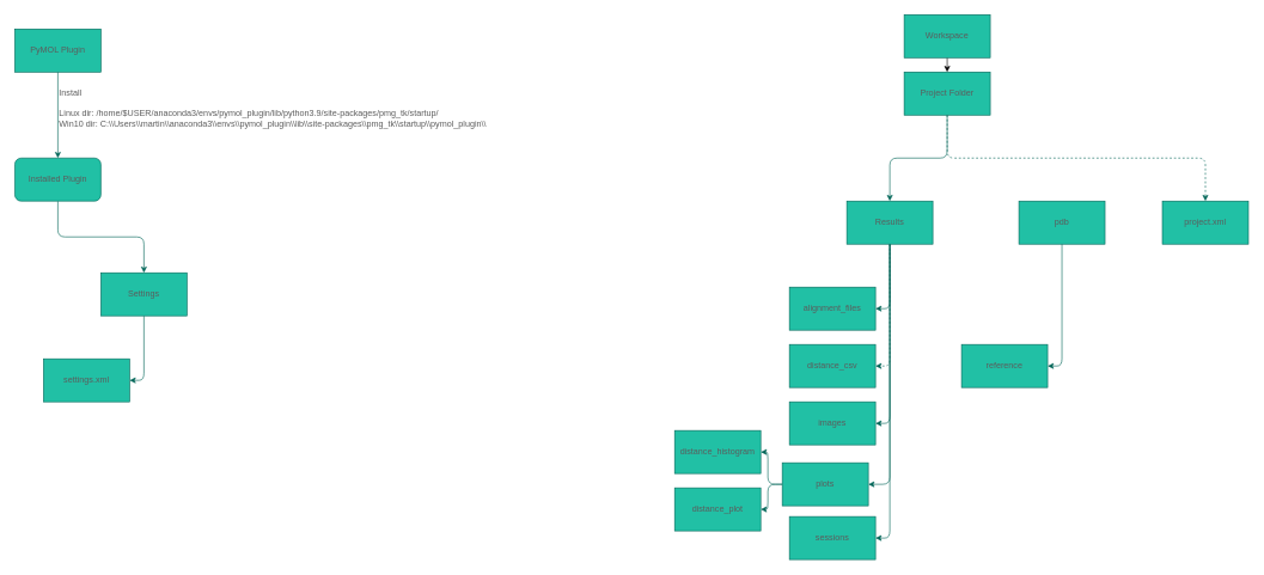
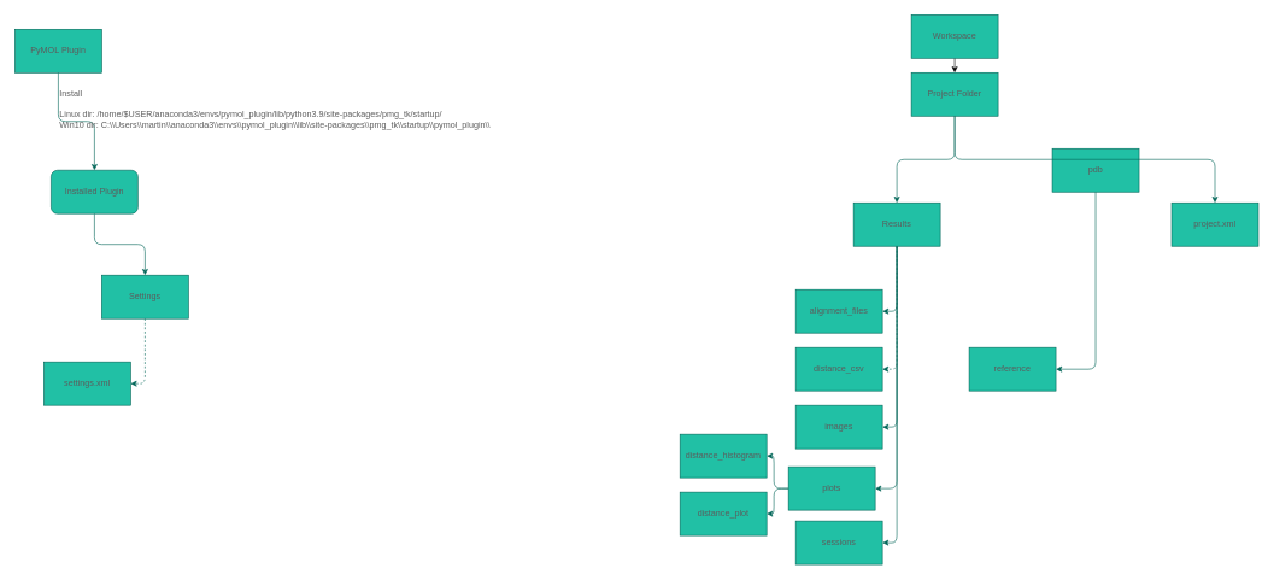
- <mxCell id="33" style="edgeStyle=orthogonalEdgeStyle;curved=0;rounded=1;sketch=0;orthogonalLoop=1;jettySize=auto;html=1;entryX=0.5;entryY=0;entryDx=0;entryDy=0;fontColor=#5C5C5C;strokeColor=#006658;fillColor=#21C0A5;exitX=0.5;exitY=1;exitDx=0;exitDy=0;dashed=1;" edge="1" parent="1" source="28" target="32"><mxGeometry relative="1" as="geometry"><mxPoint x="1330" y="170" as="sourcePoint" /><mxPoint x="1490" y="290" as="targetPoint" /></mxGeometry></mxCell>
+ <mxCell id="33" style="edgeStyle=orthogonalEdgeStyle;curved=0;rounded=1;sketch=0;orthogonalLoop=1;jettySize=auto;html=1;entryX=0.5;entryY=0;entryDx=0;entryDy=0;fontColor=#5C5C5C;strokeColor=#006658;fillColor=#21C0A5;exitX=0.5;exitY=1;exitDx=0;exitDy=0;" edge="1" parent="1" source="28" target="32"><mxGeometry relative="1" as="geometry"><mxPoint x="1330" y="170" as="sourcePoint" /><mxPoint x="1490" y="290" as="targetPoint" /></mxGeometry></mxCell>
- <mxCell id="6" value="Installed Plugin" style="rounded=1;whiteSpace=wrap;html=1;sketch=0;fontColor=#5C5C5C;strokeColor=#006658;fillColor=#21C0A5;" parent="1" vertex="1"><mxGeometry x="20" y="220" width="120" height="60" as="geometry" /></mxCell>
+ <mxCell id="6" value="Installed Plugin" style="rounded=1;whiteSpace=wrap;html=1;sketch=0;fontColor=#5C5C5C;strokeColor=#006658;fillColor=#21C0A5;" parent="1" vertex="1"><mxGeometry x="70" y="235" width="120" height="60" as="geometry" /></mxCell>
- <mxCell id="29" value="pdb" style="rounded=0;whiteSpace=wrap;html=1;sketch=0;fontColor=#5C5C5C;strokeColor=#006658;fillColor=#21C0A5;" vertex="1" parent="1"><mxGeometry x="1420" y="280" width="120" height="60" as="geometry" /></mxCell>
+ <mxCell id="29" value="pdb" style="rounded=0;whiteSpace=wrap;html=1;sketch=0;fontColor=#5C5C5C;strokeColor=#006658;fillColor=#21C0A5;" vertex="1" parent="1"><mxGeometry x="1455" y="205" width="120" height="60" as="geometry" /></mxCell>
- <mxCell id="15" style="edgeStyle=orthogonalEdgeStyle;curved=0;rounded=1;sketch=0;orthogonalLoop=1;jettySize=auto;html=1;exitX=0.5;exitY=1;exitDx=0;exitDy=0;entryX=1;entryY=0.5;entryDx=0;entryDy=0;fontColor=#5C5C5C;strokeColor=#006658;fillColor=#21C0A5;" parent="1" source="16" target="23" edge="1"><mxGeometry relative="1" as="geometry" /></mxCell>
+ <mxCell id="15" style="edgeStyle=orthogonalEdgeStyle;curved=0;rounded=1;sketch=0;orthogonalLoop=1;jettySize=auto;html=1;exitX=0.5;exitY=1;exitDx=0;exitDy=0;entryX=1;entryY=0.5;entryDx=0;entryDy=0;fontColor=#5C5C5C;strokeColor=#006658;fillColor=#21C0A5;dashed=1;" parent="1" source="16" target="23" edge="1"><mxGeometry relative="1" as="geometry" /></mxCell>
